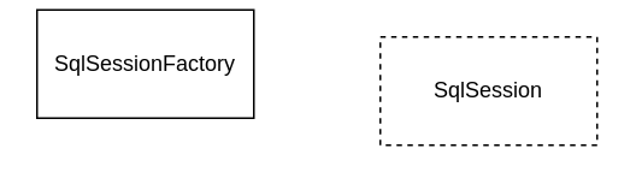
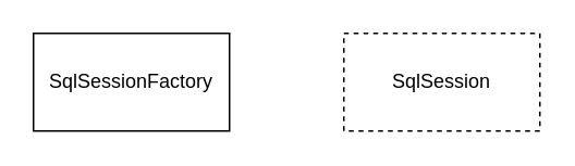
- <mxCell id="2" value="SqlSessionFactory" style="rounded=0;whiteSpace=wrap;html=1;" parent="1" vertex="1"><mxGeometry x="20" y="5" width="120" height="60" as="geometry" /></mxCell>
+ <mxCell id="2" value="SqlSessionFactory" style="rounded=0;whiteSpace=wrap;html=1;" parent="1" vertex="1"><mxGeometry x="20" y="20" width="120" height="60" as="geometry" /></mxCell>
